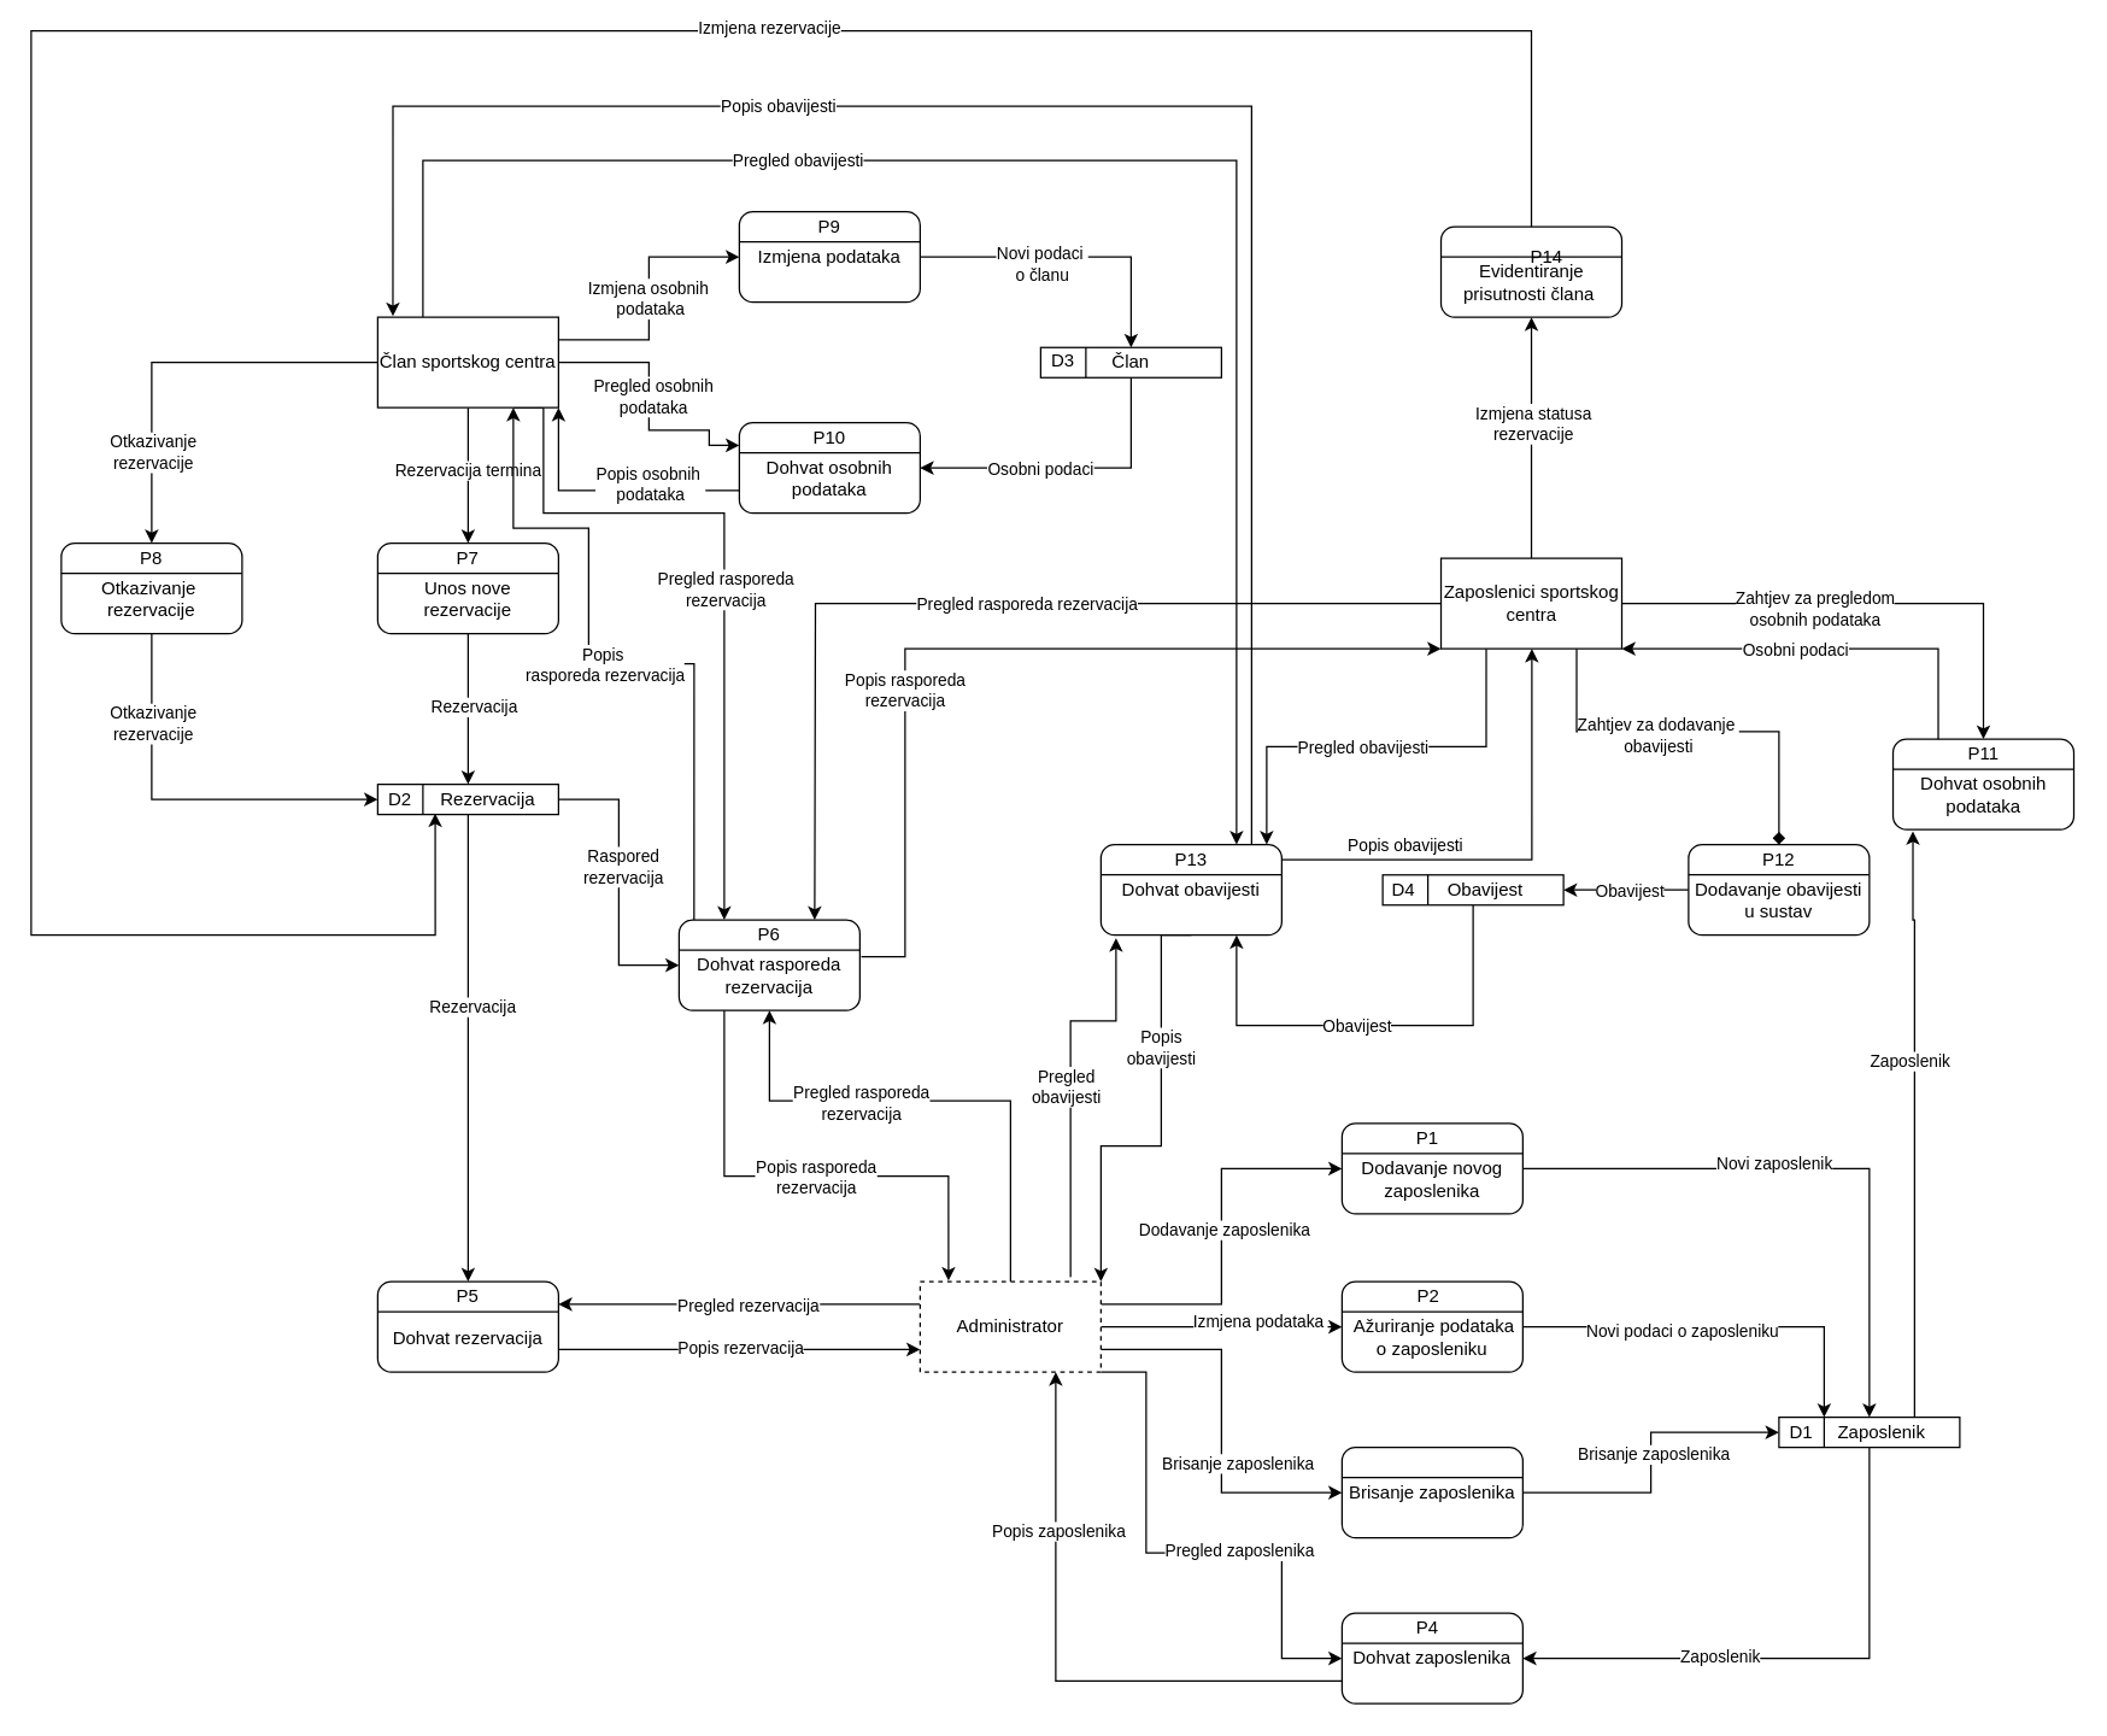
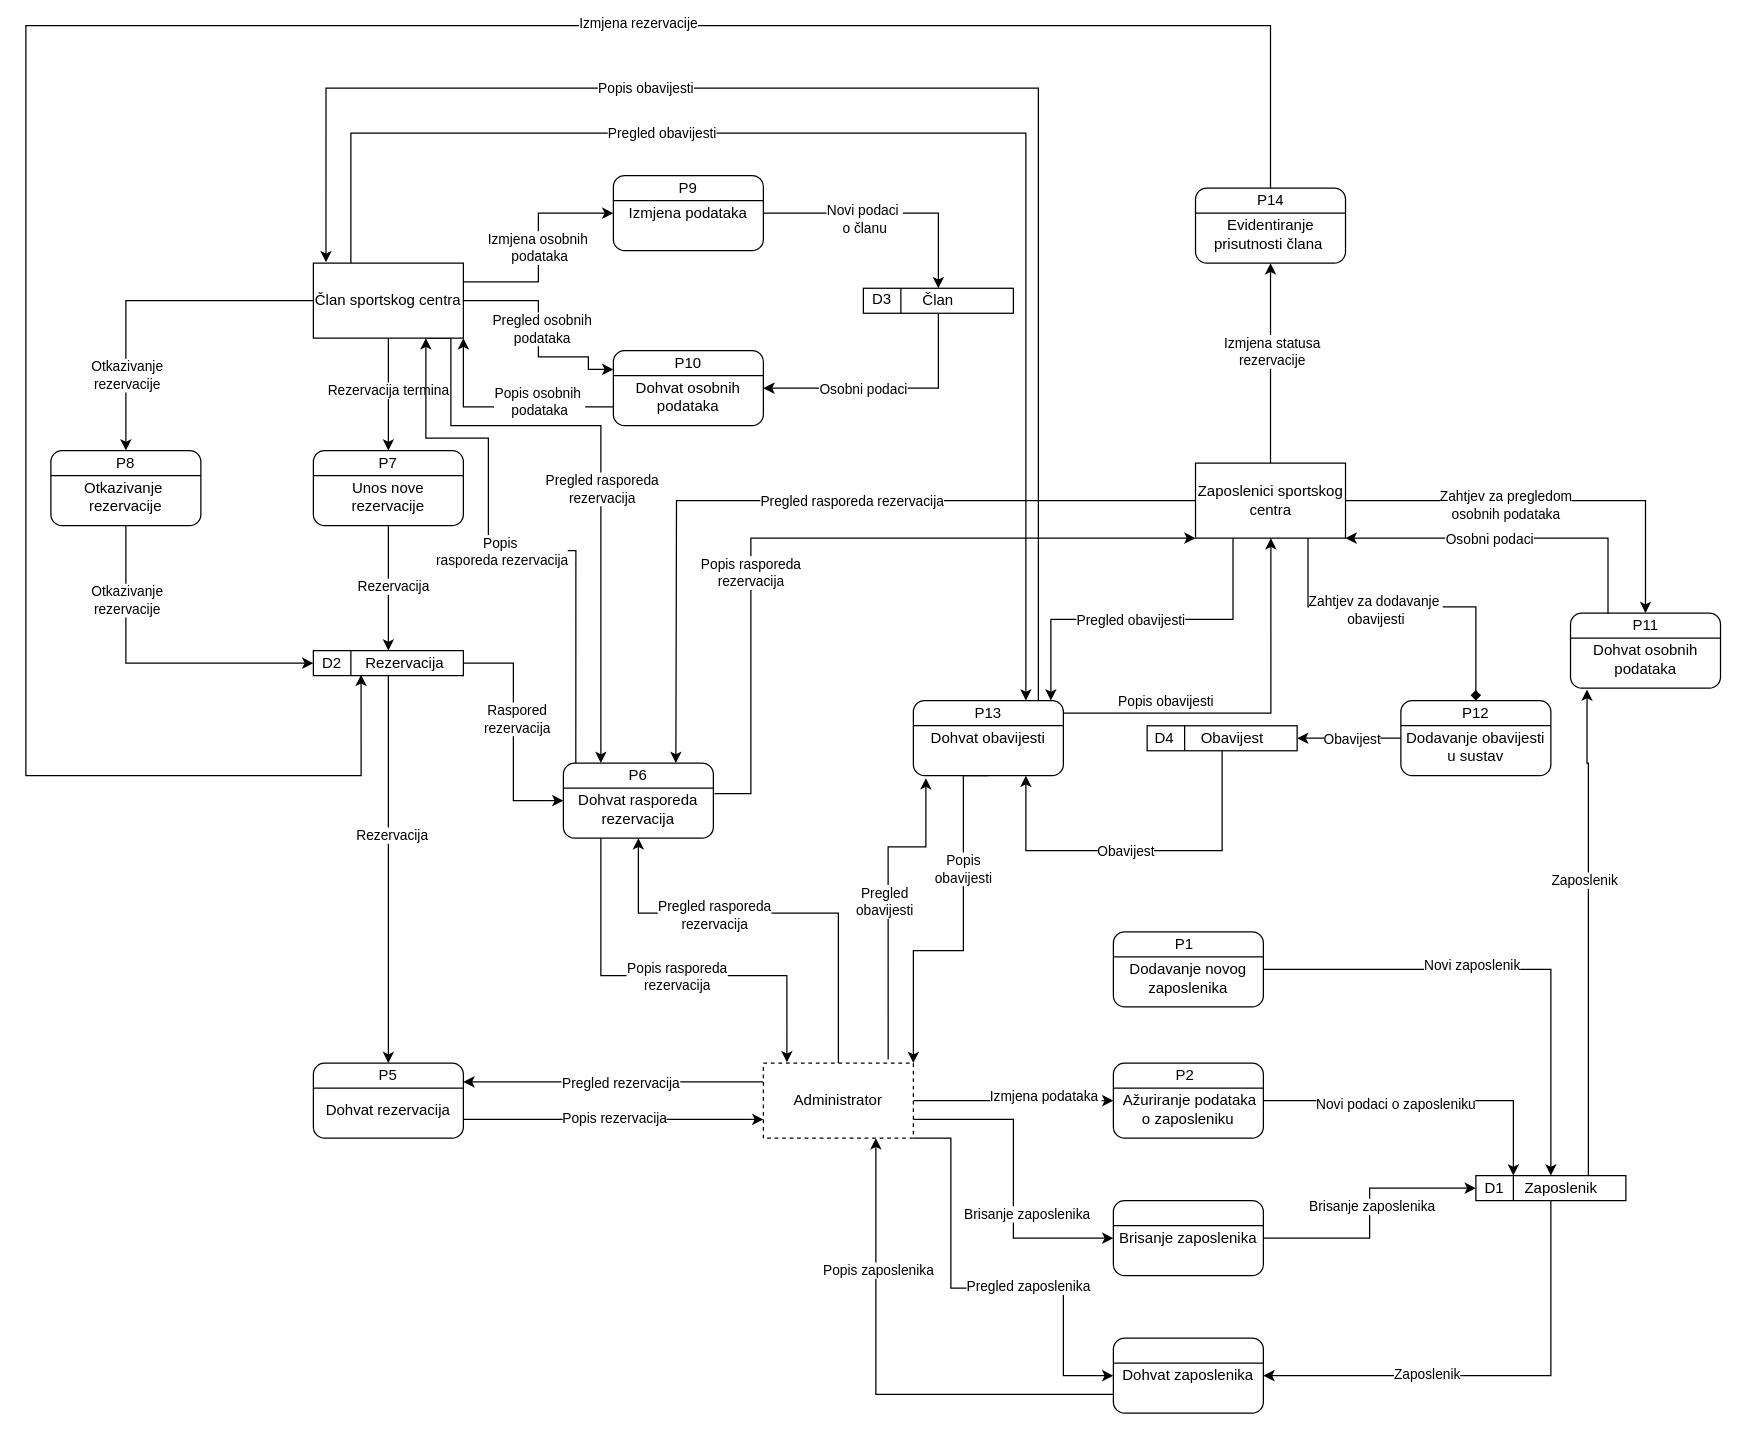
- <mxCell id="141" value="P14" style="text;html=1;align=center;verticalAlign=middle;whiteSpace=wrap;rounded=0;" vertex="1" parent="1"><mxGeometry x="998.56" y="160" width="54.29" height="20" as="geometry" /></mxCell>
+ <mxCell id="141" value="P14" style="text;html=1;align=center;verticalAlign=middle;whiteSpace=wrap;rounded=0;" vertex="1" parent="1"><mxGeometry x="988.56" y="150" width="54.29" height="20" as="geometry" /></mxCell>
- <mxCell id="39" style="edgeStyle=orthogonalEdgeStyle;rounded=0;orthogonalLoop=1;jettySize=auto;html=1;exitX=1;exitY=0.25;exitDx=0;exitDy=0;entryX=0;entryY=0.5;entryDx=0;entryDy=0;" parent="1" source="49" target="52" edge="1"><mxGeometry relative="1" as="geometry"><mxPoint x="890" y="775" as="targetPoint" /><Array as="points"><mxPoint x="810" y="865" /><mxPoint x="810" y="775" /></Array></mxGeometry></mxCell>
- <mxCell id="40" value="Dodavanje zaposlenika" style="edgeLabel;html=1;align=center;verticalAlign=middle;resizable=0;points=[];" parent="39" vertex="1" connectable="0"><mxGeometry x="0.046" y="-1" relative="1" as="geometry"><mxPoint y="1" as="offset" /></mxGeometry></mxCell>
- <mxCell id="127" value="P4" style="text;html=1;align=center;verticalAlign=middle;whiteSpace=wrap;rounded=0;" vertex="1" parent="1"><mxGeometry x="922" y="1070" width="50" height="20" as="geometry" /></mxCell>
